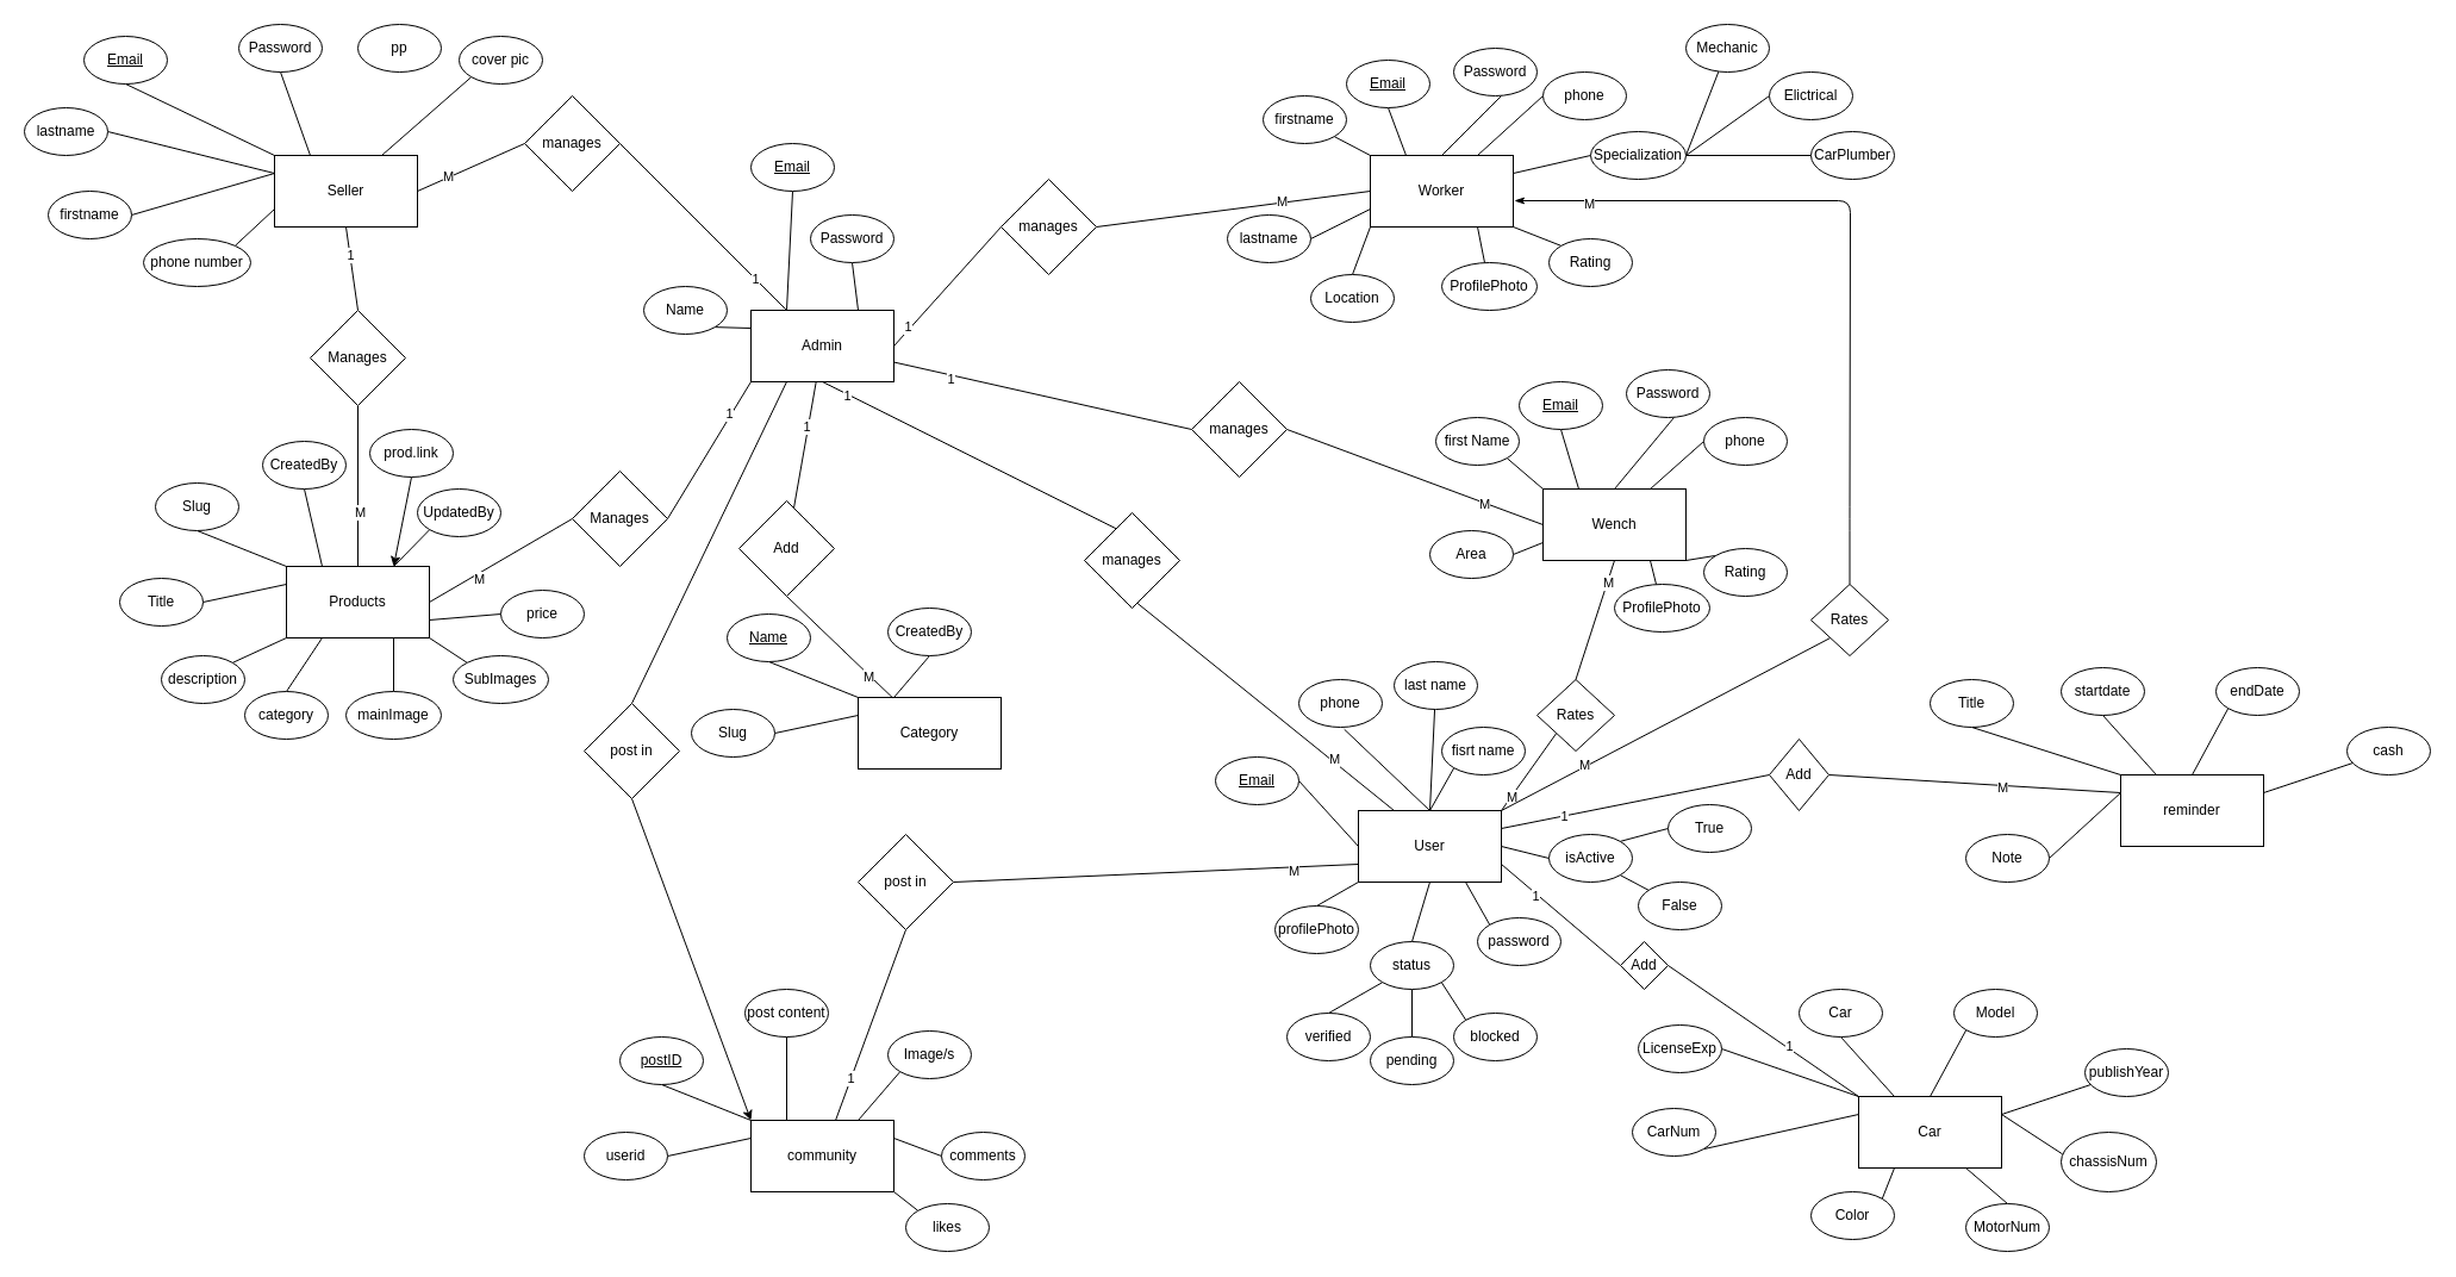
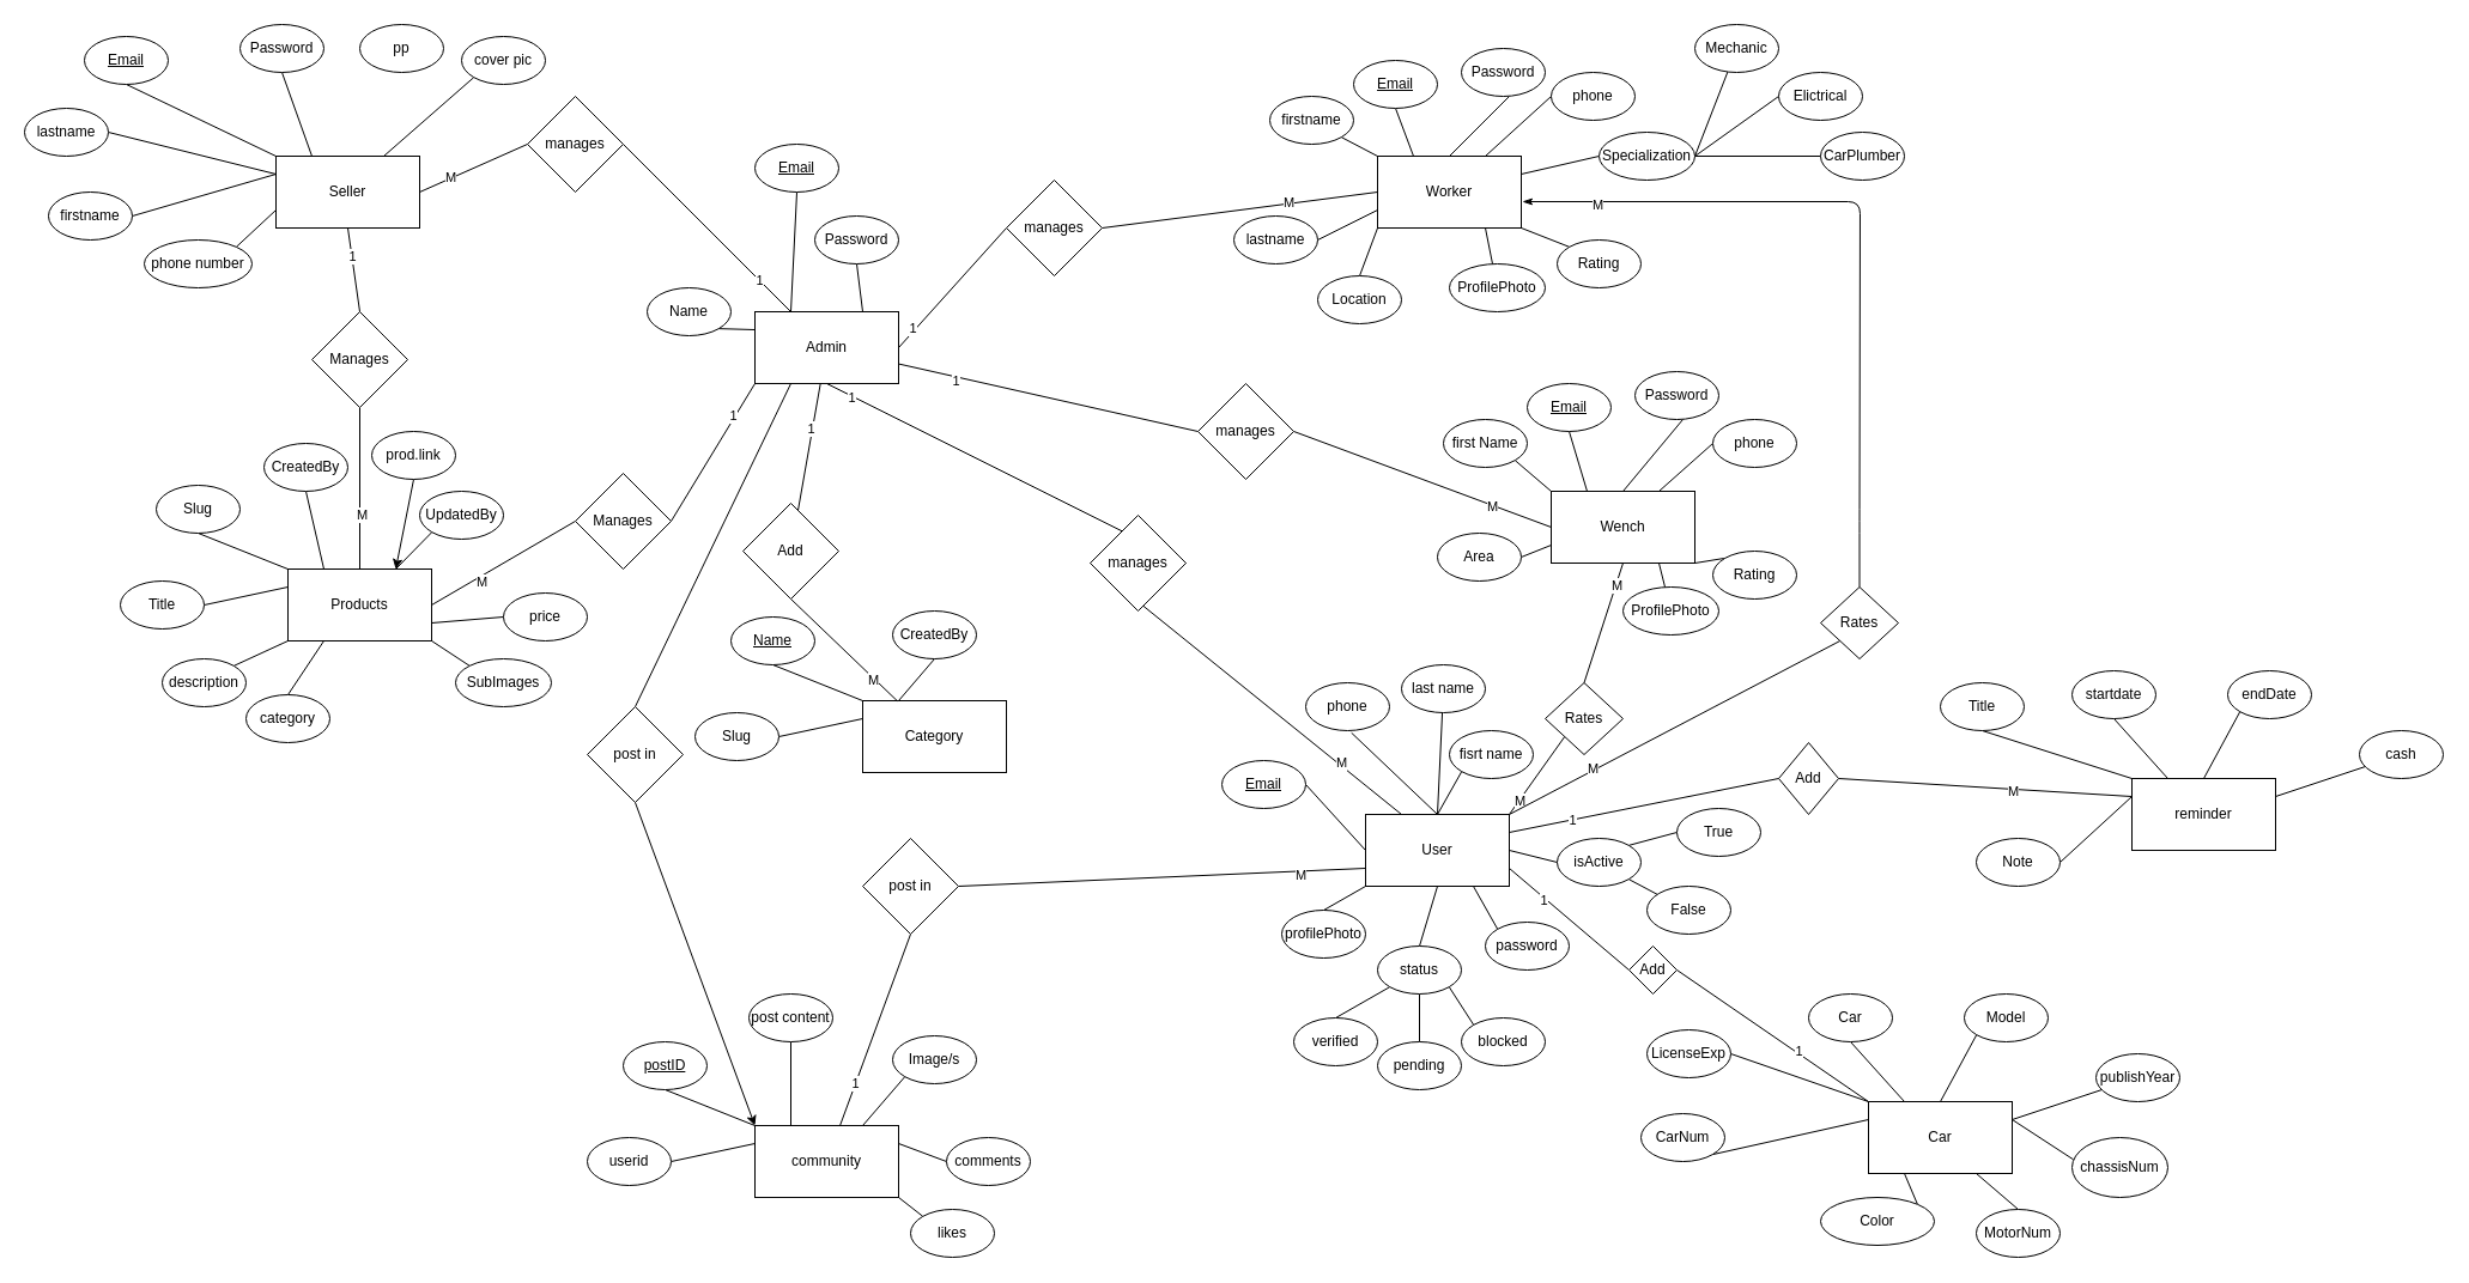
- <mxCell id="172" style="edgeStyle=none;html=1;exitX=0.75;exitY=1;exitDx=0;exitDy=0;entryX=0.5;entryY=0;entryDx=0;entryDy=0;strokeColor=default;endArrow=none;endFill=0;" parent="1" source="176" target="183" edge="1"><mxGeometry relative="1" as="geometry" /></mxCell>
- <mxCell id="183" value="mainImage" style="ellipse;whiteSpace=wrap;html=1;" parent="1" vertex="1"><mxGeometry x="290" y="580" width="80" height="40" as="geometry" /></mxCell>
- <mxCell id="149" value="Color" style="ellipse;whiteSpace=wrap;html=1;" parent="1" vertex="1"><mxGeometry x="1520" y="1000" width="70" height="40" as="geometry" /></mxCell>
+ <mxCell id="149" value="Color" style="ellipse;whiteSpace=wrap;html=1;" parent="1" vertex="1"><mxGeometry x="1520" y="1000" width="95" height="40" as="geometry" /></mxCell>
